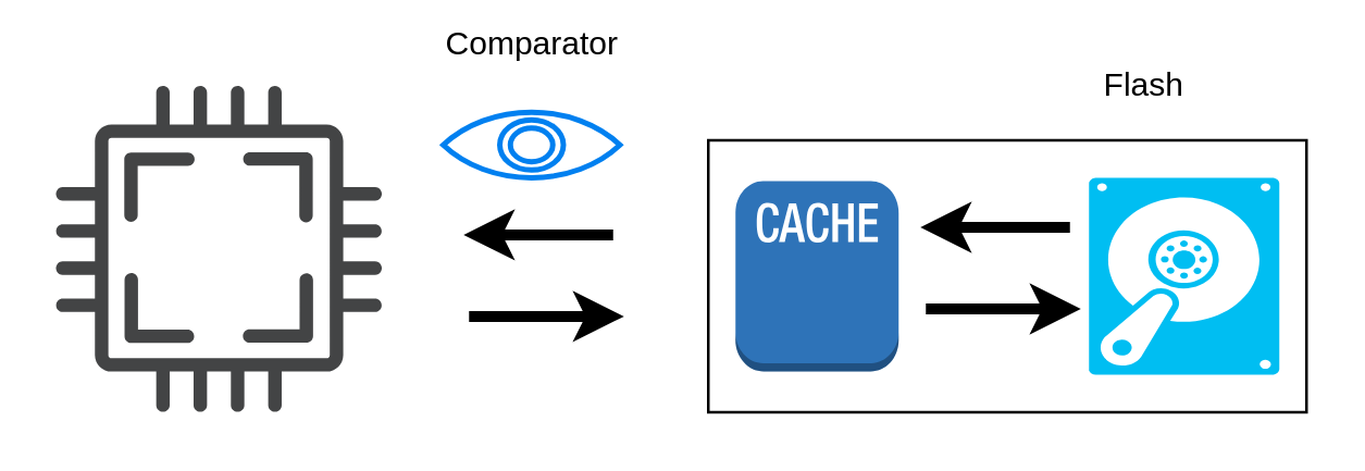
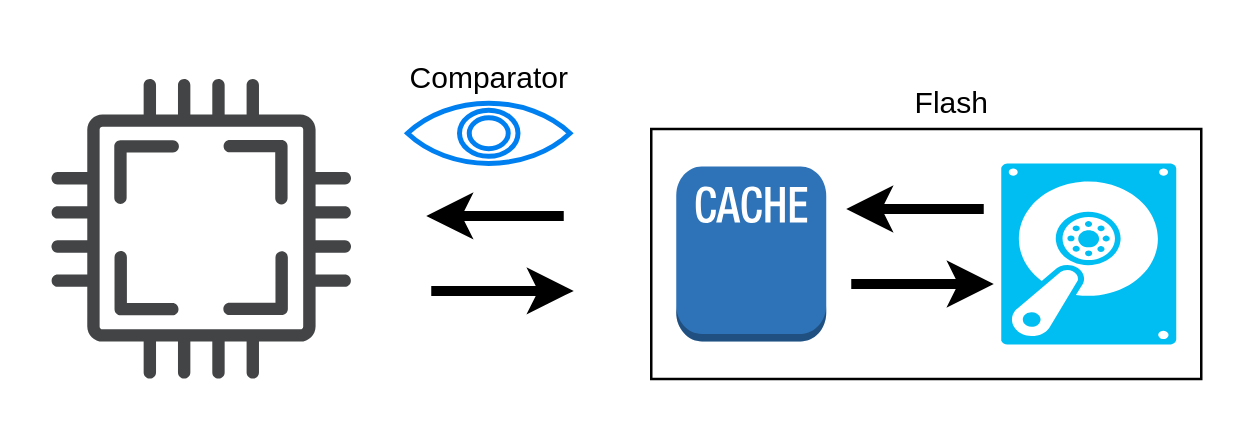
- <mxCell id="12" value="Comparator" style="text;html=1;align=center;verticalAlign=middle;resizable=0;points=[];autosize=1;strokeColor=none;fillColor=none;" vertex="1" parent="1"><mxGeometry x="155" y="5.65" width="80" height="20" as="geometry" /></mxCell>
+ <mxCell id="12" value="Comparator" style="text;html=1;align=center;verticalAlign=middle;resizable=0;points=[];autosize=1;strokeColor=none;fillColor=none;" vertex="1" parent="1"><mxGeometry x="155" y="20.65" width="80" height="20" as="geometry" /></mxCell>
- <mxCell id="5" value="Flash" style="text;html=1;align=center;verticalAlign=middle;resizable=0;points=[];autosize=1;strokeColor=none;fillColor=none;" parent="1" vertex="1"><mxGeometry x="400" y="21" width="40" height="20" as="geometry" /></mxCell>
+ <mxCell id="5" value="Flash" style="text;html=1;align=center;verticalAlign=middle;resizable=0;points=[];autosize=1;strokeColor=none;fillColor=none;" parent="1" vertex="1"><mxGeometry x="360" y="31" width="40" height="20" as="geometry" /></mxCell>
